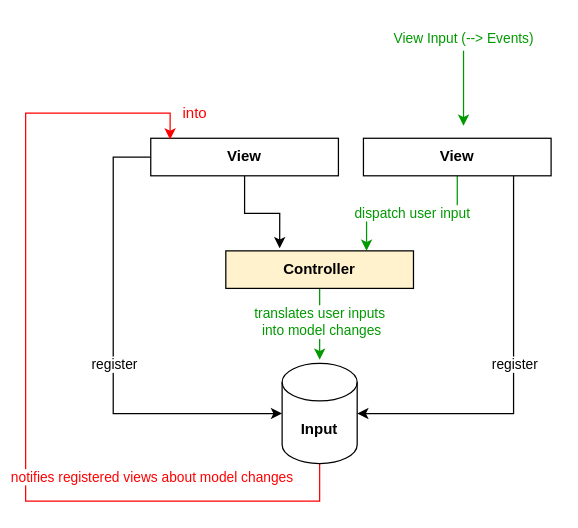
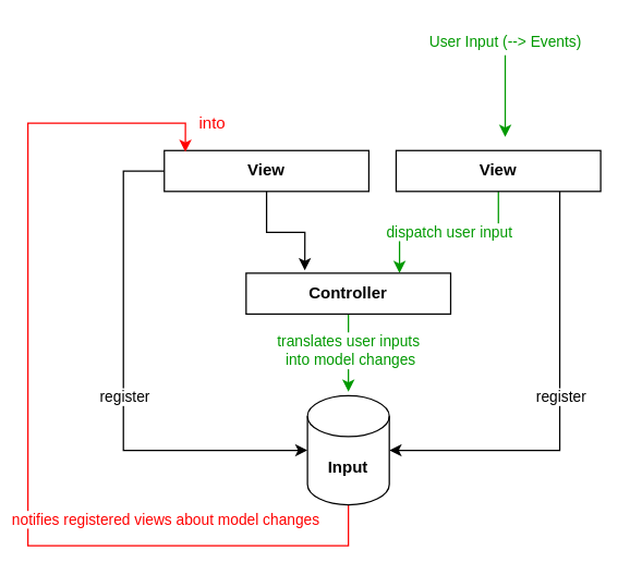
- <mxCell id="16" value="View Input (--&amp;gt; Events)" style="text;html=1;align=center;verticalAlign=middle;resizable=0;points=[];autosize=1;strokeColor=none;fontSize=11;fontColor=#009900;" vertex="1" parent="1"><mxGeometry x="305" y="20" width="130" height="20" as="geometry" /></mxCell>
+ <mxCell id="16" value="User Input (--&amp;gt; Events)" style="text;html=1;align=center;verticalAlign=middle;resizable=0;points=[];autosize=1;strokeColor=none;fontSize=11;fontColor=#009900;" vertex="1" parent="1"><mxGeometry x="305" y="20" width="130" height="20" as="geometry" /></mxCell>
- <mxCell id="11" value="Controller" style="rounded=0;whiteSpace=wrap;html=1;fontStyle=1;fillColor=#fff2cc;" vertex="1" parent="1"><mxGeometry x="180" y="200" width="150" height="30" as="geometry" /></mxCell>
+ <mxCell id="11" value="Controller" style="rounded=0;whiteSpace=wrap;html=1;fontStyle=1" vertex="1" parent="1"><mxGeometry x="180" y="200" width="150" height="30" as="geometry" /></mxCell>
